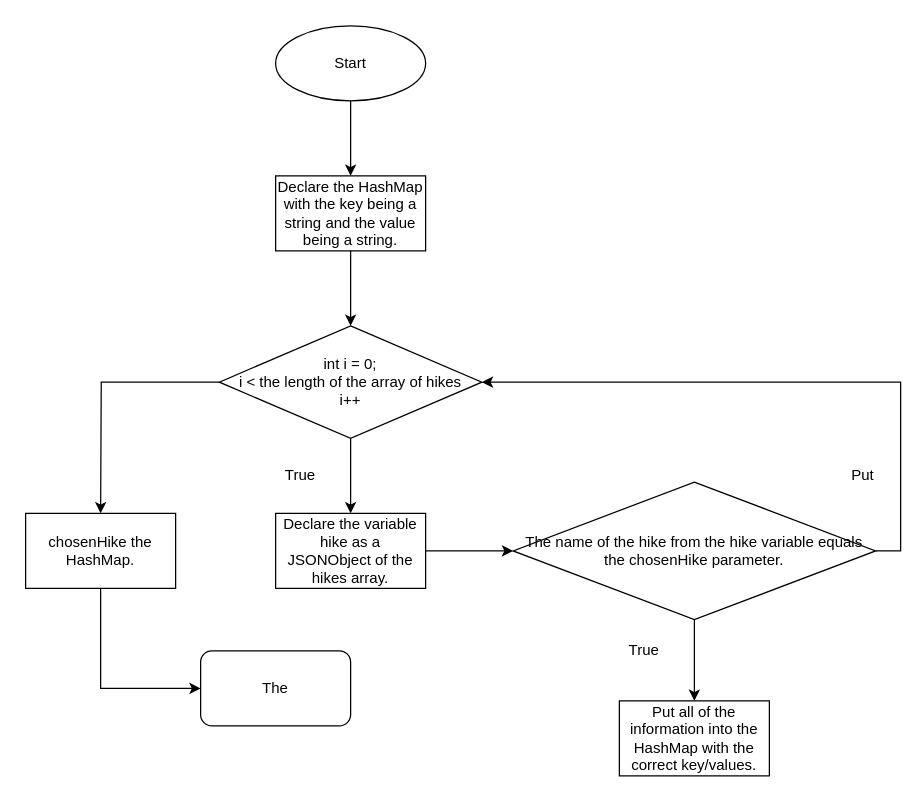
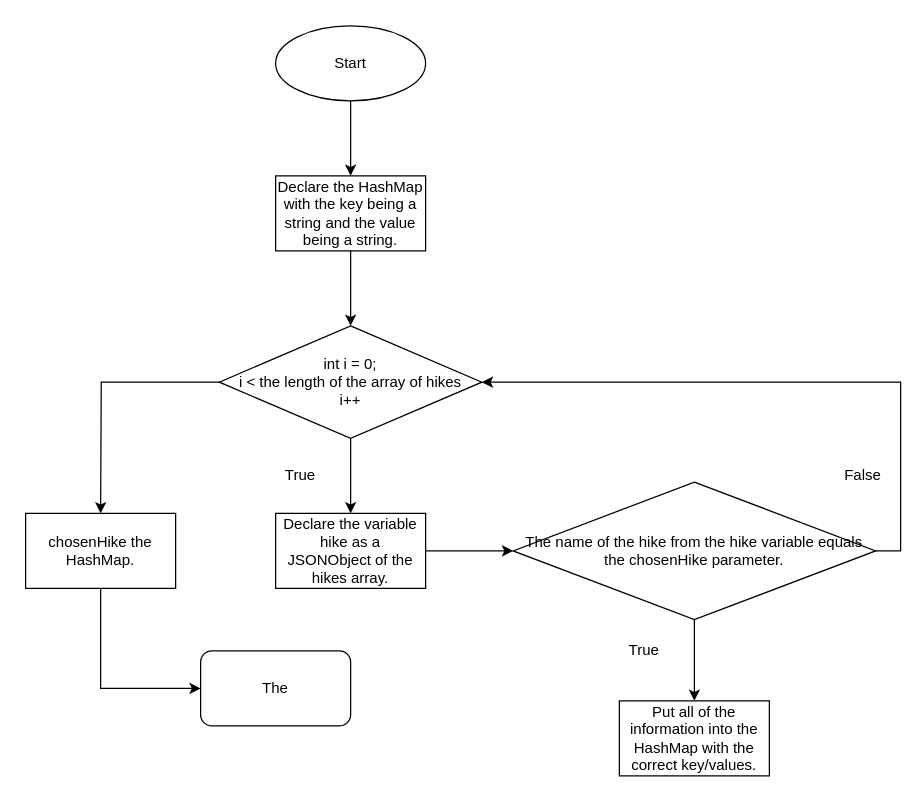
- <mxCell id="16" value="Put" style="text;html=1;strokeColor=none;fillColor=none;align=center;verticalAlign=middle;whiteSpace=wrap;rounded=0;" vertex="1" parent="1"><mxGeometry x="670" y="370" width="40" height="20" as="geometry" /></mxCell>
+ <mxCell id="16" value="False" style="text;html=1;strokeColor=none;fillColor=none;align=center;verticalAlign=middle;whiteSpace=wrap;rounded=0;" vertex="1" parent="1"><mxGeometry x="670" y="370" width="40" height="20" as="geometry" /></mxCell>
